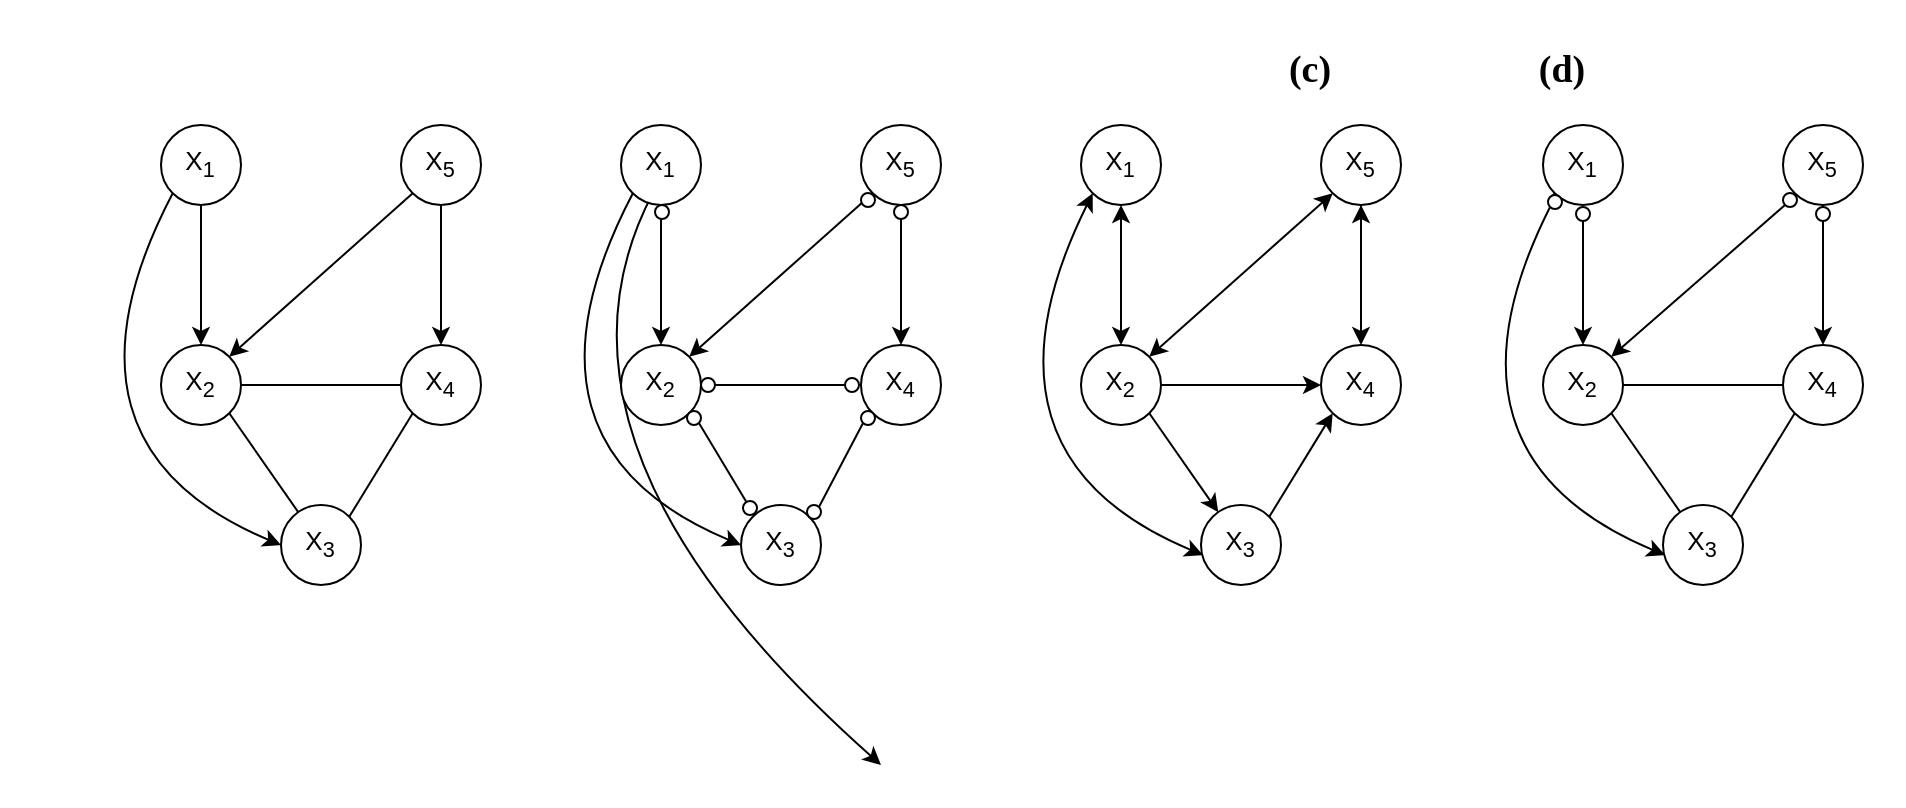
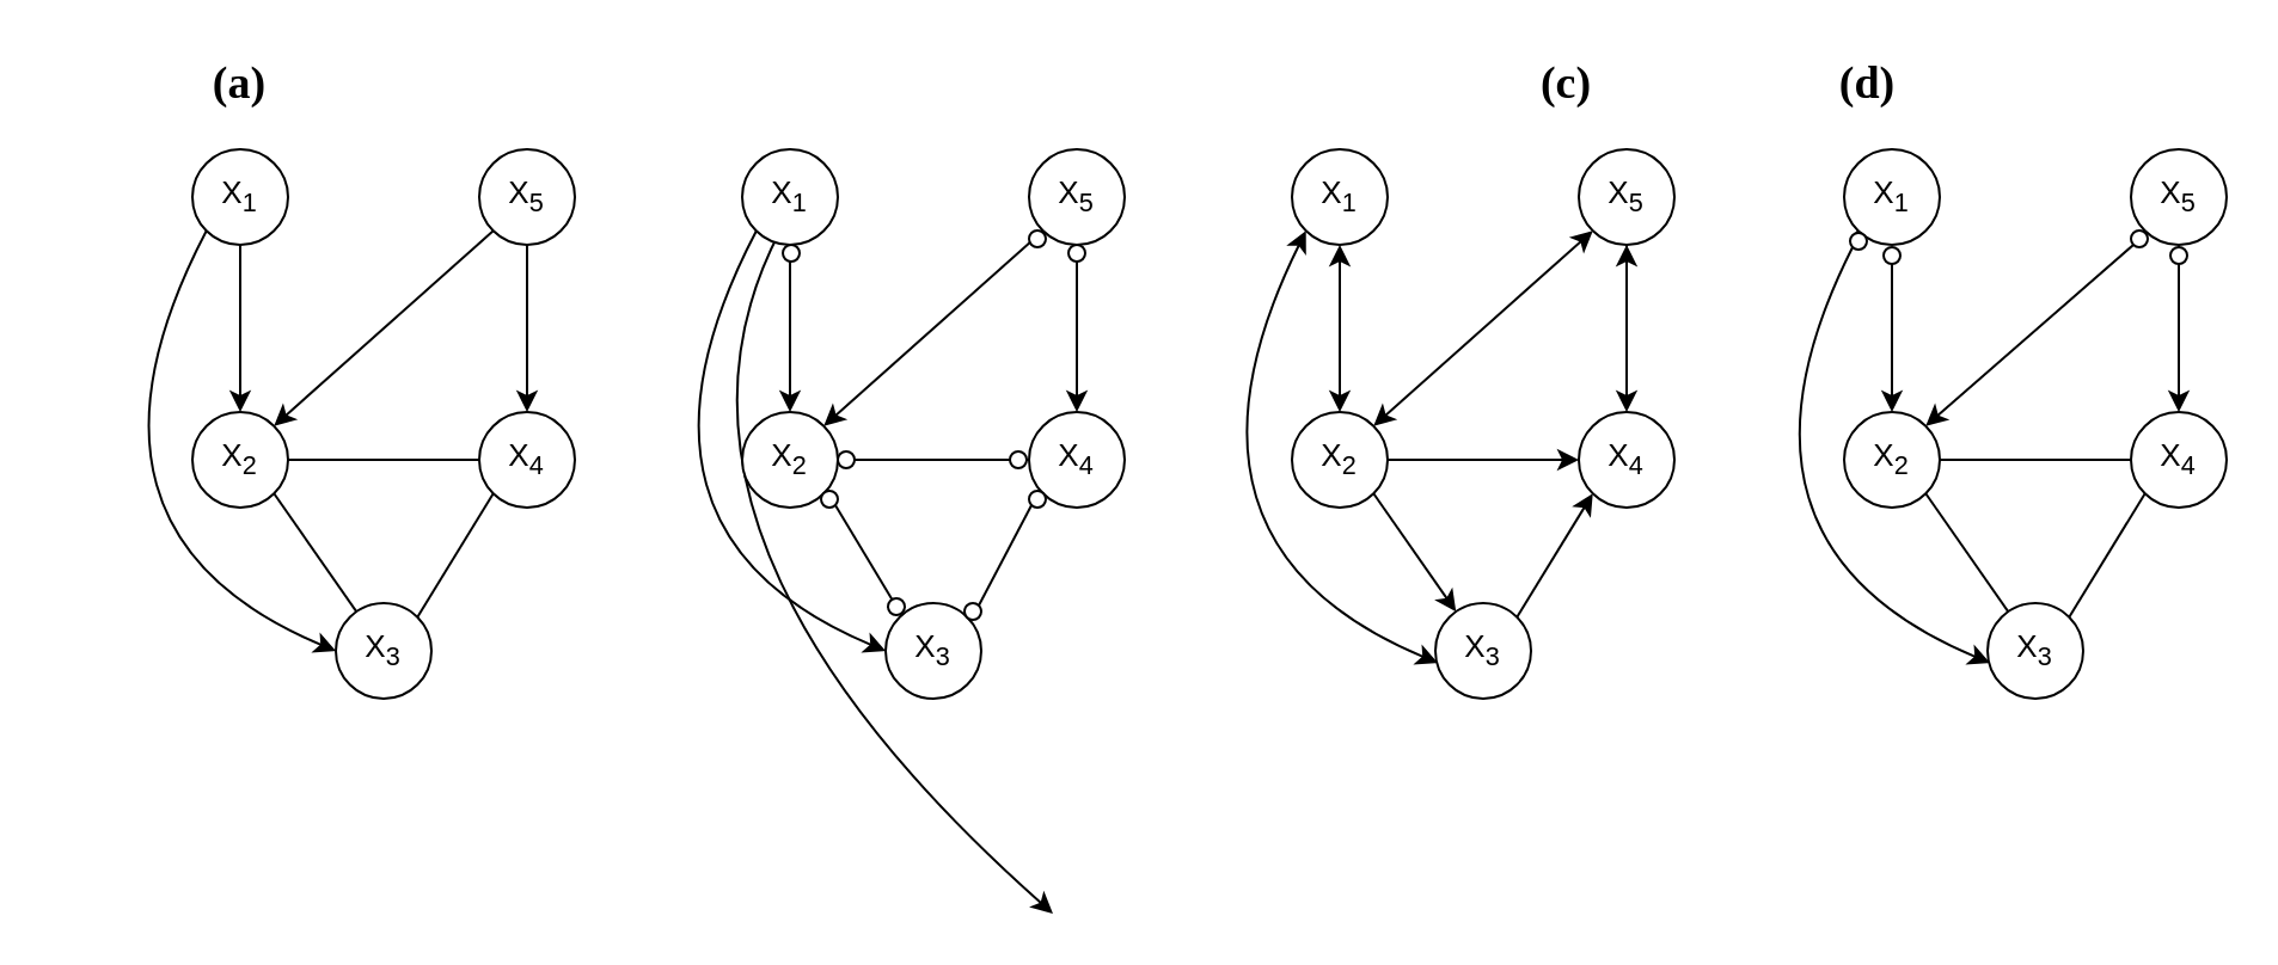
+ <mxCell id="56" value="&lt;b&gt;&lt;font face=&quot;Times New Roman&quot; style=&quot;font-size: 19px;&quot;&gt;(a)&lt;/font&gt;&lt;/b&gt;" style="text;html=1;strokeColor=none;fillColor=none;align=center;verticalAlign=middle;whiteSpace=wrap;rounded=0;fontSize=17;" vertex="1" parent="1"><mxGeometry x="70" y="20" width="60" height="30" as="geometry" /></mxCell>
